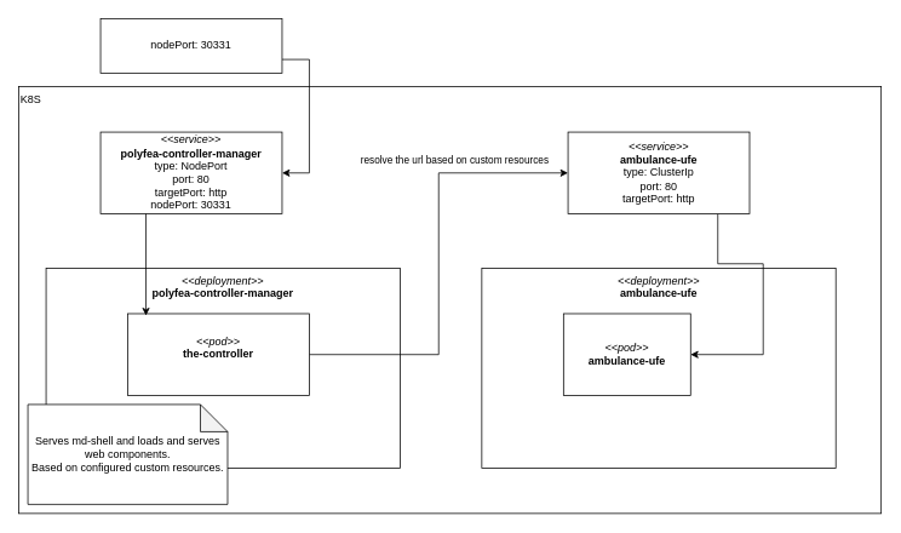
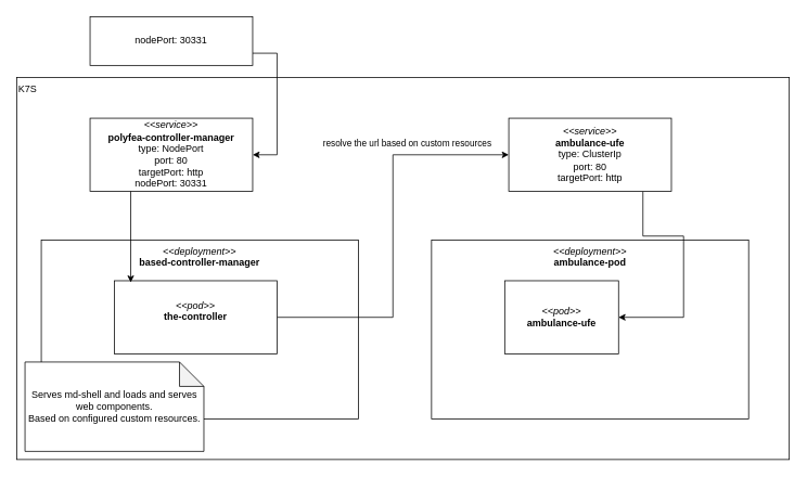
- <mxCell id="2" value="K8S" style="rounded=0;whiteSpace=wrap;html=1;align=left;verticalAlign=top;" vertex="1" parent="1"><mxGeometry x="20" y="95" width="950" height="470" as="geometry" /></mxCell>
+ <mxCell id="2" value="K7S" style="rounded=0;whiteSpace=wrap;html=1;align=left;verticalAlign=top;" vertex="1" parent="1"><mxGeometry x="20" y="95" width="950" height="470" as="geometry" /></mxCell>
- <mxCell id="7" value="&lt;i&gt;&amp;lt;&amp;lt;deployment&amp;gt;&amp;gt;&lt;/i&gt;&lt;div&gt;&lt;b&gt;polyfea-controller-manager&lt;/b&gt;&lt;/div&gt;&lt;div&gt;&lt;b&gt;&lt;br&gt;&lt;/b&gt;&lt;/div&gt;" style="rounded=0;whiteSpace=wrap;html=1;horizontal=1;verticalAlign=top;" vertex="1" parent="1"><mxGeometry x="50" y="295" width="390" height="220" as="geometry" /></mxCell>
+ <mxCell id="7" value="&lt;i&gt;&amp;lt;&amp;lt;deployment&amp;gt;&amp;gt;&lt;/i&gt;&lt;div&gt;&lt;b&gt;based-controller-manager&lt;/b&gt;&lt;/div&gt;&lt;div&gt;&lt;b&gt;&lt;br&gt;&lt;/b&gt;&lt;/div&gt;" style="rounded=0;whiteSpace=wrap;html=1;horizontal=1;verticalAlign=top;" vertex="1" parent="1"><mxGeometry x="50" y="295" width="390" height="220" as="geometry" /></mxCell>
- <mxCell id="3" value="&lt;i&gt;&amp;lt;&amp;lt;deployment&amp;gt;&amp;gt;&lt;/i&gt;&lt;div&gt;&lt;b&gt;ambulance-ufe&lt;/b&gt;&lt;/div&gt;" style="rounded=0;whiteSpace=wrap;html=1;horizontal=1;verticalAlign=top;" vertex="1" parent="1"><mxGeometry x="530" y="295" width="390" height="220" as="geometry" /></mxCell>
+ <mxCell id="3" value="&lt;i&gt;&amp;lt;&amp;lt;deployment&amp;gt;&amp;gt;&lt;/i&gt;&lt;div&gt;&lt;b&gt;ambulance-pod&lt;/b&gt;&lt;/div&gt;" style="rounded=0;whiteSpace=wrap;html=1;horizontal=1;verticalAlign=top;" vertex="1" parent="1"><mxGeometry x="530" y="295" width="390" height="220" as="geometry" /></mxCell>
